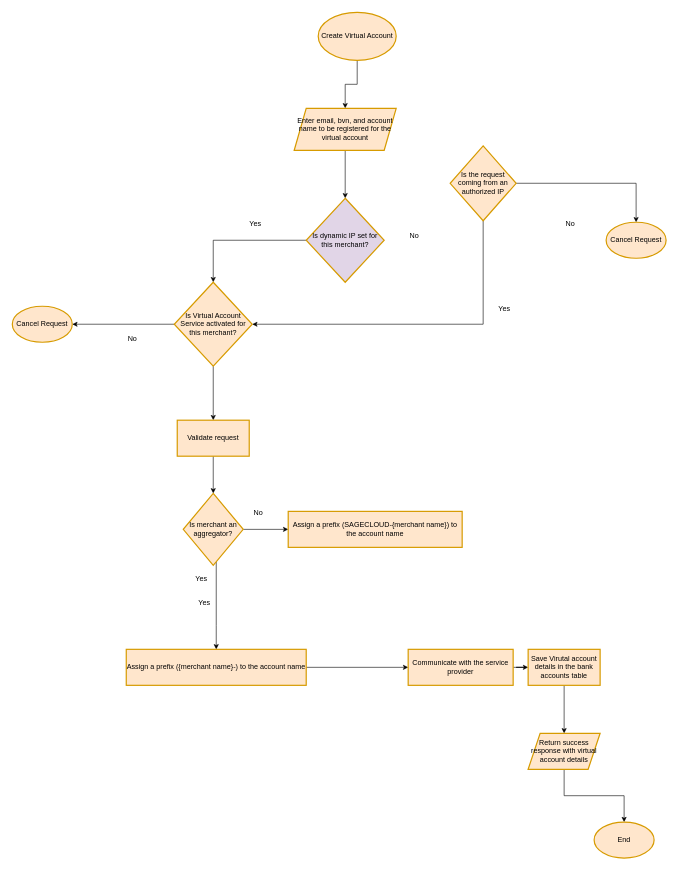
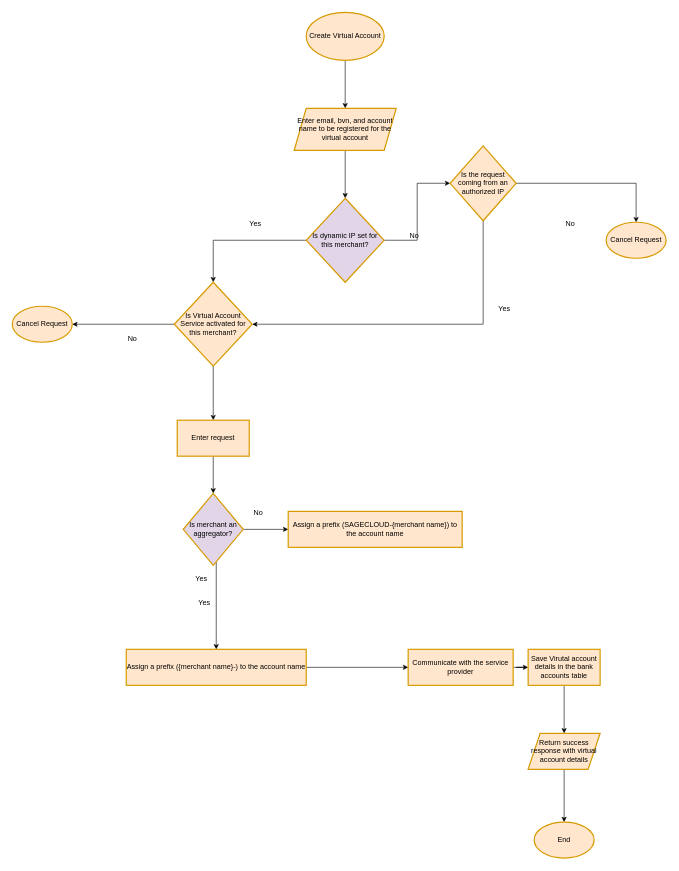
- <mxCell id="3" value="Create Virtual Account" style="strokeWidth=2;html=1;shape=mxgraph.flowchart.start_1;whiteSpace=wrap;fillColor=#ffe6cc;strokeColor=#d79b00;" vertex="1" parent="1"><mxGeometry x="530" y="20" width="130" height="80" as="geometry" /></mxCell>
+ <mxCell id="3" value="Create Virtual Account" style="strokeWidth=2;html=1;shape=mxgraph.flowchart.start_1;whiteSpace=wrap;fillColor=#ffe6cc;strokeColor=#d79b00;" vertex="1" parent="1"><mxGeometry x="510" y="20" width="130" height="80" as="geometry" /></mxCell>
+ <mxCell id="6" value="" style="edgeStyle=orthogonalEdgeStyle;rounded=0;orthogonalLoop=1;jettySize=auto;html=1;" edge="1" parent="1" source="8" target="11"><mxGeometry relative="1" as="geometry" /></mxCell>
- <mxCell id="22" value="Validate request" style="whiteSpace=wrap;html=1;fillColor=#ffe6cc;strokeColor=#d79b00;strokeWidth=2;" vertex="1" parent="1"><mxGeometry x="295" y="700" width="120" height="60" as="geometry" /></mxCell>
+ <mxCell id="22" value="Enter request" style="whiteSpace=wrap;html=1;fillColor=#ffe6cc;strokeColor=#d79b00;strokeWidth=2;" vertex="1" parent="1"><mxGeometry x="295" y="700" width="120" height="60" as="geometry" /></mxCell>
- <mxCell id="26" value="Is merchant an aggregator?" style="rhombus;whiteSpace=wrap;html=1;fillColor=#ffe6cc;strokeColor=#d79b00;strokeWidth=2;" vertex="1" parent="1"><mxGeometry x="305" y="822" width="100" height="120" as="geometry" /></mxCell>
+ <mxCell id="26" value="Is merchant an aggregator?" style="rhombus;whiteSpace=wrap;html=1;fillColor=#e1d5e7;strokeColor=#d79b00;strokeWidth=2;" vertex="1" parent="1"><mxGeometry x="305" y="822" width="100" height="120" as="geometry" /></mxCell>
- <mxCell id="40" value="End" style="strokeWidth=2;html=1;shape=mxgraph.flowchart.start_1;whiteSpace=wrap;fillColor=#ffe6cc;strokeColor=#d79b00;" vertex="1" parent="1"><mxGeometry x="990" y="1370" width="100" height="60" as="geometry" /></mxCell>
+ <mxCell id="40" value="End" style="strokeWidth=2;html=1;shape=mxgraph.flowchart.start_1;whiteSpace=wrap;fillColor=#ffe6cc;strokeColor=#d79b00;" vertex="1" parent="1"><mxGeometry x="890" y="1370" width="100" height="60" as="geometry" /></mxCell>
